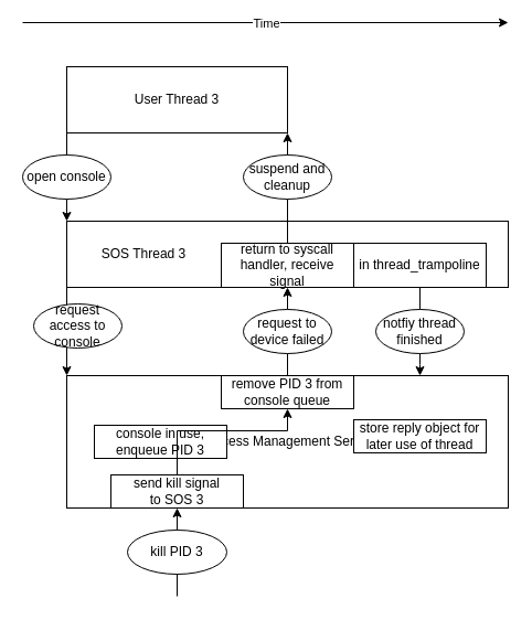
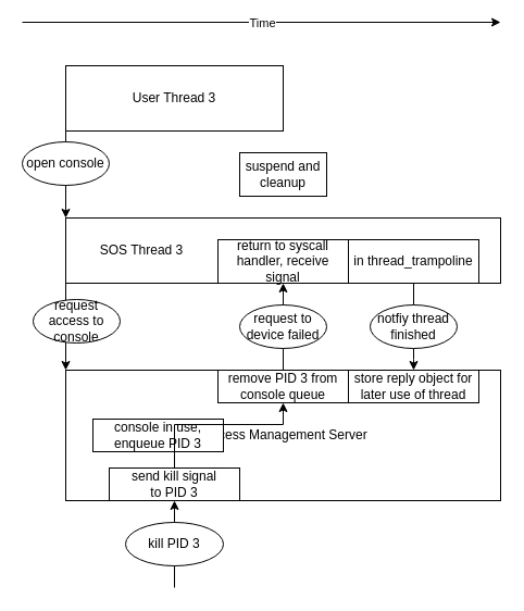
- <mxCell id="19" value="open console" style="ellipse;whiteSpace=wrap;html=1;" parent="1" vertex="1"><mxGeometry x="20" width="80" height="40" as="geometry" y="140" /></mxCell>
+ <mxCell id="19" value="open console" style="ellipse;whiteSpace=wrap;html=1;" parent="1" vertex="1"><mxGeometry x="20" y="130" width="80" height="40" as="geometry" /></mxCell>
- <mxCell id="20" value="suspend and cleanup" style="ellipse;whiteSpace=wrap;html=1;" parent="1" vertex="1"><mxGeometry x="220" width="80" height="40" as="geometry" y="140" /></mxCell>
+ <mxCell id="20" value="suspend and cleanup" style="whiteSpace=wrap;html=1;rounded=0;" parent="1" vertex="1"><mxGeometry x="220" width="80" height="40" as="geometry" y="140" /></mxCell>
- <mxCell id="15" style="edgeStyle=orthogonalEdgeStyle;rounded=0;orthogonalLoop=1;jettySize=auto;html=1;entryX=1;entryY=1;entryDx=0;entryDy=0;" parent="1" source="16" target="18" edge="1"><mxGeometry relative="1" as="geometry" /></mxCell>
- <mxCell id="26" value="store reply object for later use of thread" style="rounded=0;whiteSpace=wrap;html=1;" parent="1" vertex="1"><mxGeometry x="320" y="380" width="120" height="30" as="geometry" /></mxCell>
+ <mxCell id="26" value="store reply object for later use of thread" style="rounded=0;whiteSpace=wrap;html=1;" parent="1" vertex="1"><mxGeometry x="320" y="340" width="120" height="30" as="geometry" /></mxCell>
- <mxCell id="14" value="send kill signal&lt;br&gt;to SOS 3" style="rounded=0;whiteSpace=wrap;html=1;" parent="1" vertex="1"><mxGeometry x="100" y="430" width="120" height="30" as="geometry" /></mxCell>
+ <mxCell id="14" value="send kill signal&lt;br&gt;to PID 3" style="rounded=0;whiteSpace=wrap;html=1;" parent="1" vertex="1"><mxGeometry x="100" y="430" width="120" height="30" as="geometry" /></mxCell>
